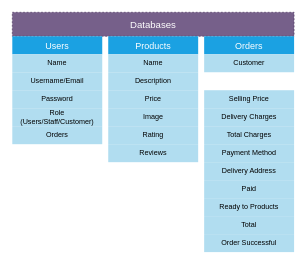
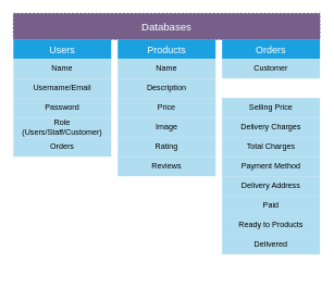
- <mxCell id="25" value="Total" style="rounded=0;whiteSpace=wrap;html=1;glass=0;fontSize=12;fillColor=#b1ddf0;strokeColor=none;" vertex="1" parent="1"><mxGeometry x="340" y="360" width="150" height="30" as="geometry" /></mxCell>
+ <mxCell id="25" value="Delivered" style="rounded=0;whiteSpace=wrap;html=1;glass=0;fontSize=12;fillColor=#b1ddf0;strokeColor=none;" vertex="1" parent="1"><mxGeometry x="340" y="360" width="150" height="30" as="geometry" /></mxCell>
- <mxCell id="26" value="Order Successful" style="rounded=0;whiteSpace=wrap;html=1;glass=0;fontSize=12;fillColor=#b1ddf0;strokeColor=none;" vertex="1" parent="1"><mxGeometry x="340" y="390" width="150" height="30" as="geometry" /></mxCell>
